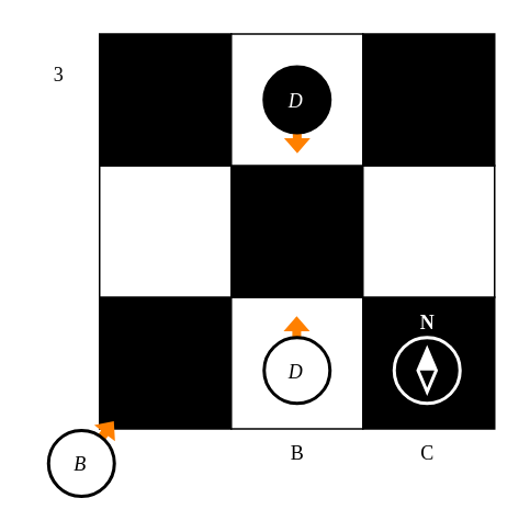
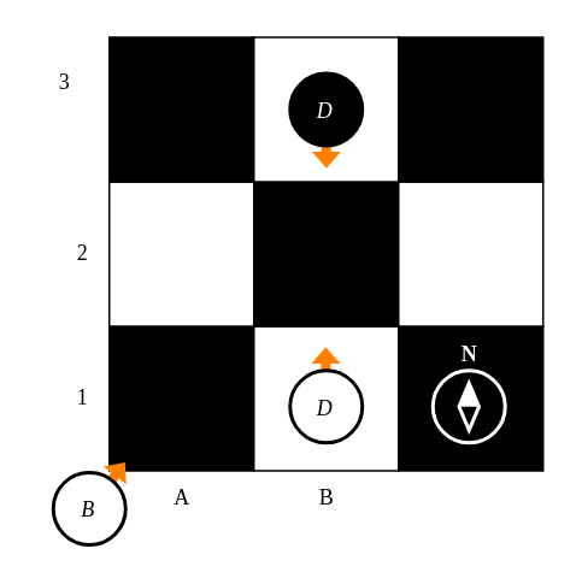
+ <mxCell id="15" value="2" style="text;html=1;align=center;verticalAlign=middle;resizable=0;points=[];autosize=1;strokeColor=none;fillColor=none;fontFamily=CMU Serif;fontSource=https%3A%2F%2Fcdn.jsdelivr.net%2Fgh%2Fbitmaks%2Fcm-web-fonts%40latest%2Ffont%2FSerif%2Fcmunrm.woff;" vertex="1" parent="1"><mxGeometry x="30" y="125" width="30" height="30" as="geometry" /></mxCell>
+ <mxCell id="14" value="1" style="text;html=1;align=center;verticalAlign=middle;resizable=0;points=[];autosize=1;strokeColor=none;fillColor=none;fontFamily=CMU Serif;fontSource=https%3A%2F%2Fcdn.jsdelivr.net%2Fgh%2Fbitmaks%2Fcm-web-fonts%40latest%2Ffont%2FSerif%2Fcmunrm.woff;" vertex="1" parent="1"><mxGeometry x="30" y="205" width="30" height="30" as="geometry" /></mxCell>
+ <mxCell id="8" value="A" style="text;html=1;align=center;verticalAlign=middle;resizable=0;points=[];autosize=1;strokeColor=none;fillColor=none;fontFamily=CMU Serif;fontSource=https%3A%2F%2Fcdn.jsdelivr.net%2Fgh%2Fbitmaks%2Fcm-web-fonts%40latest%2Ffont%2FSerif%2Fcmunrm.woff;" vertex="1" parent="1"><mxGeometry x="85" y="260" width="30" height="30" as="geometry" /></mxCell>
- <mxCell id="10" value="C" style="text;html=1;align=center;verticalAlign=middle;resizable=0;points=[];autosize=1;strokeColor=none;fillColor=none;fontFamily=CMU Serif;fontSource=https%3A%2F%2Fcdn.jsdelivr.net%2Fgh%2Fbitmaks%2Fcm-web-fonts%40latest%2Ffont%2FSerif%2Fcmunrm.woff;" vertex="1" parent="1"><mxGeometry x="244" y="260" width="30" height="30" as="geometry" /></mxCell>
